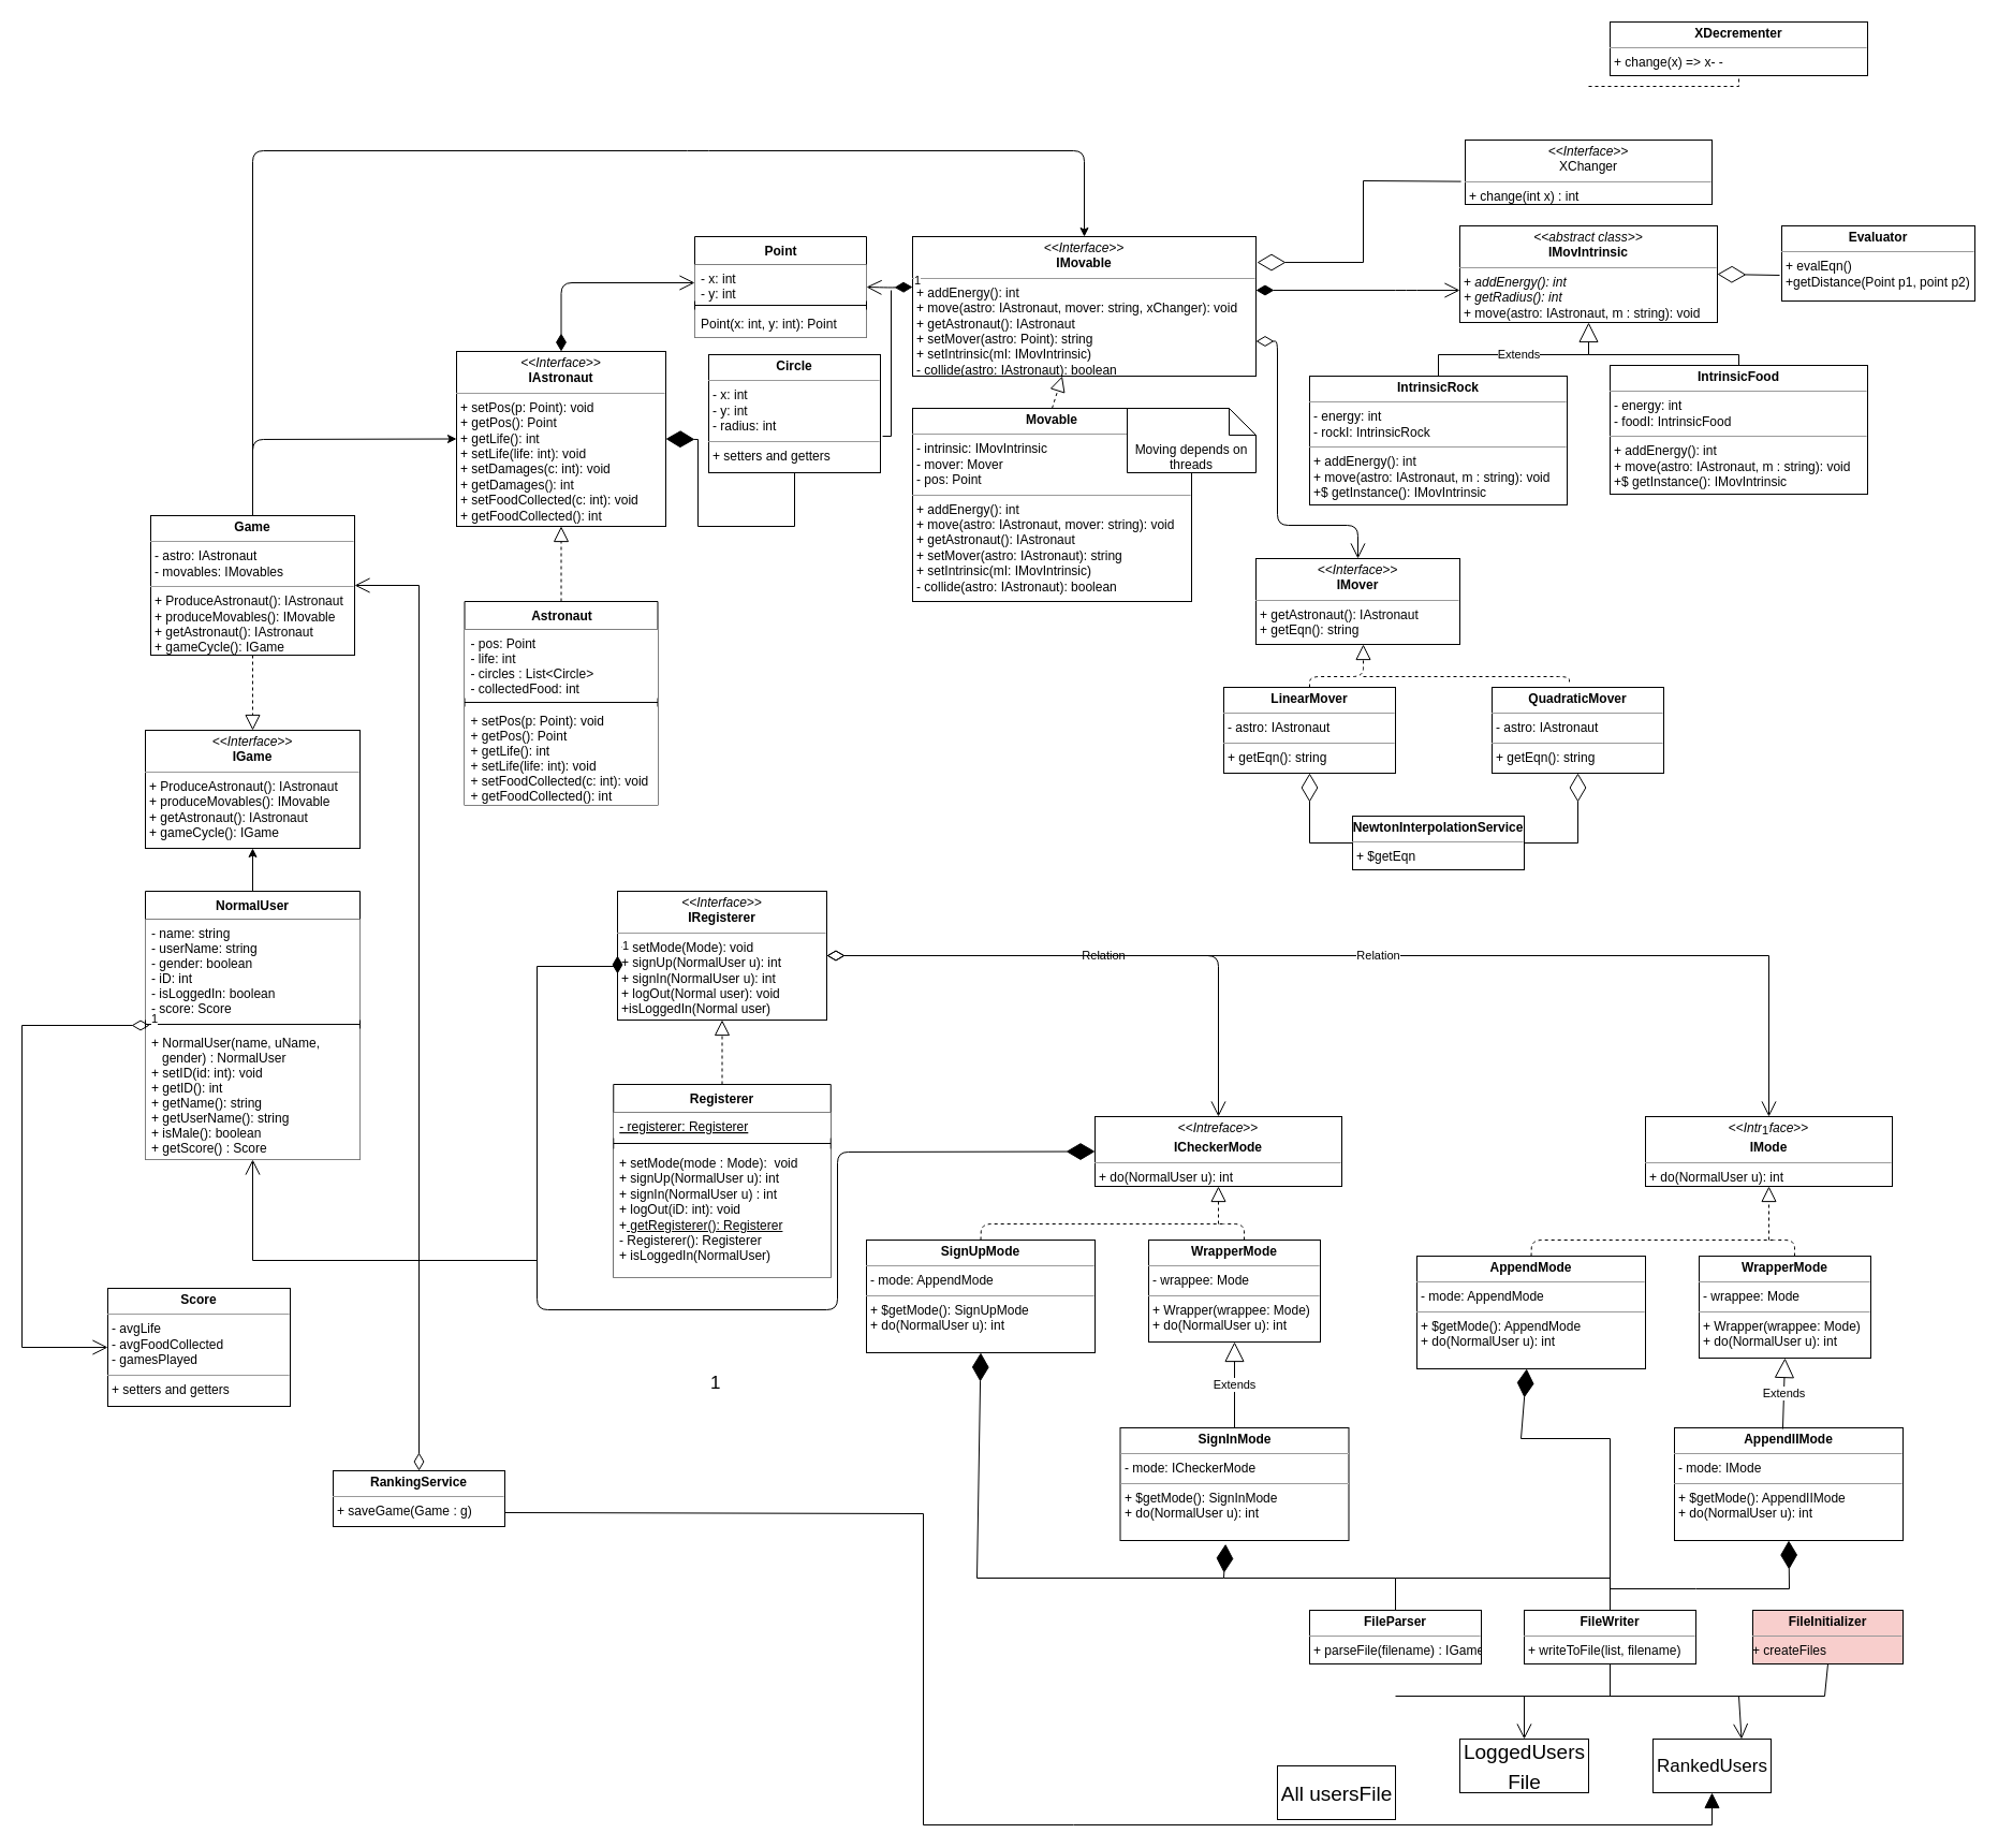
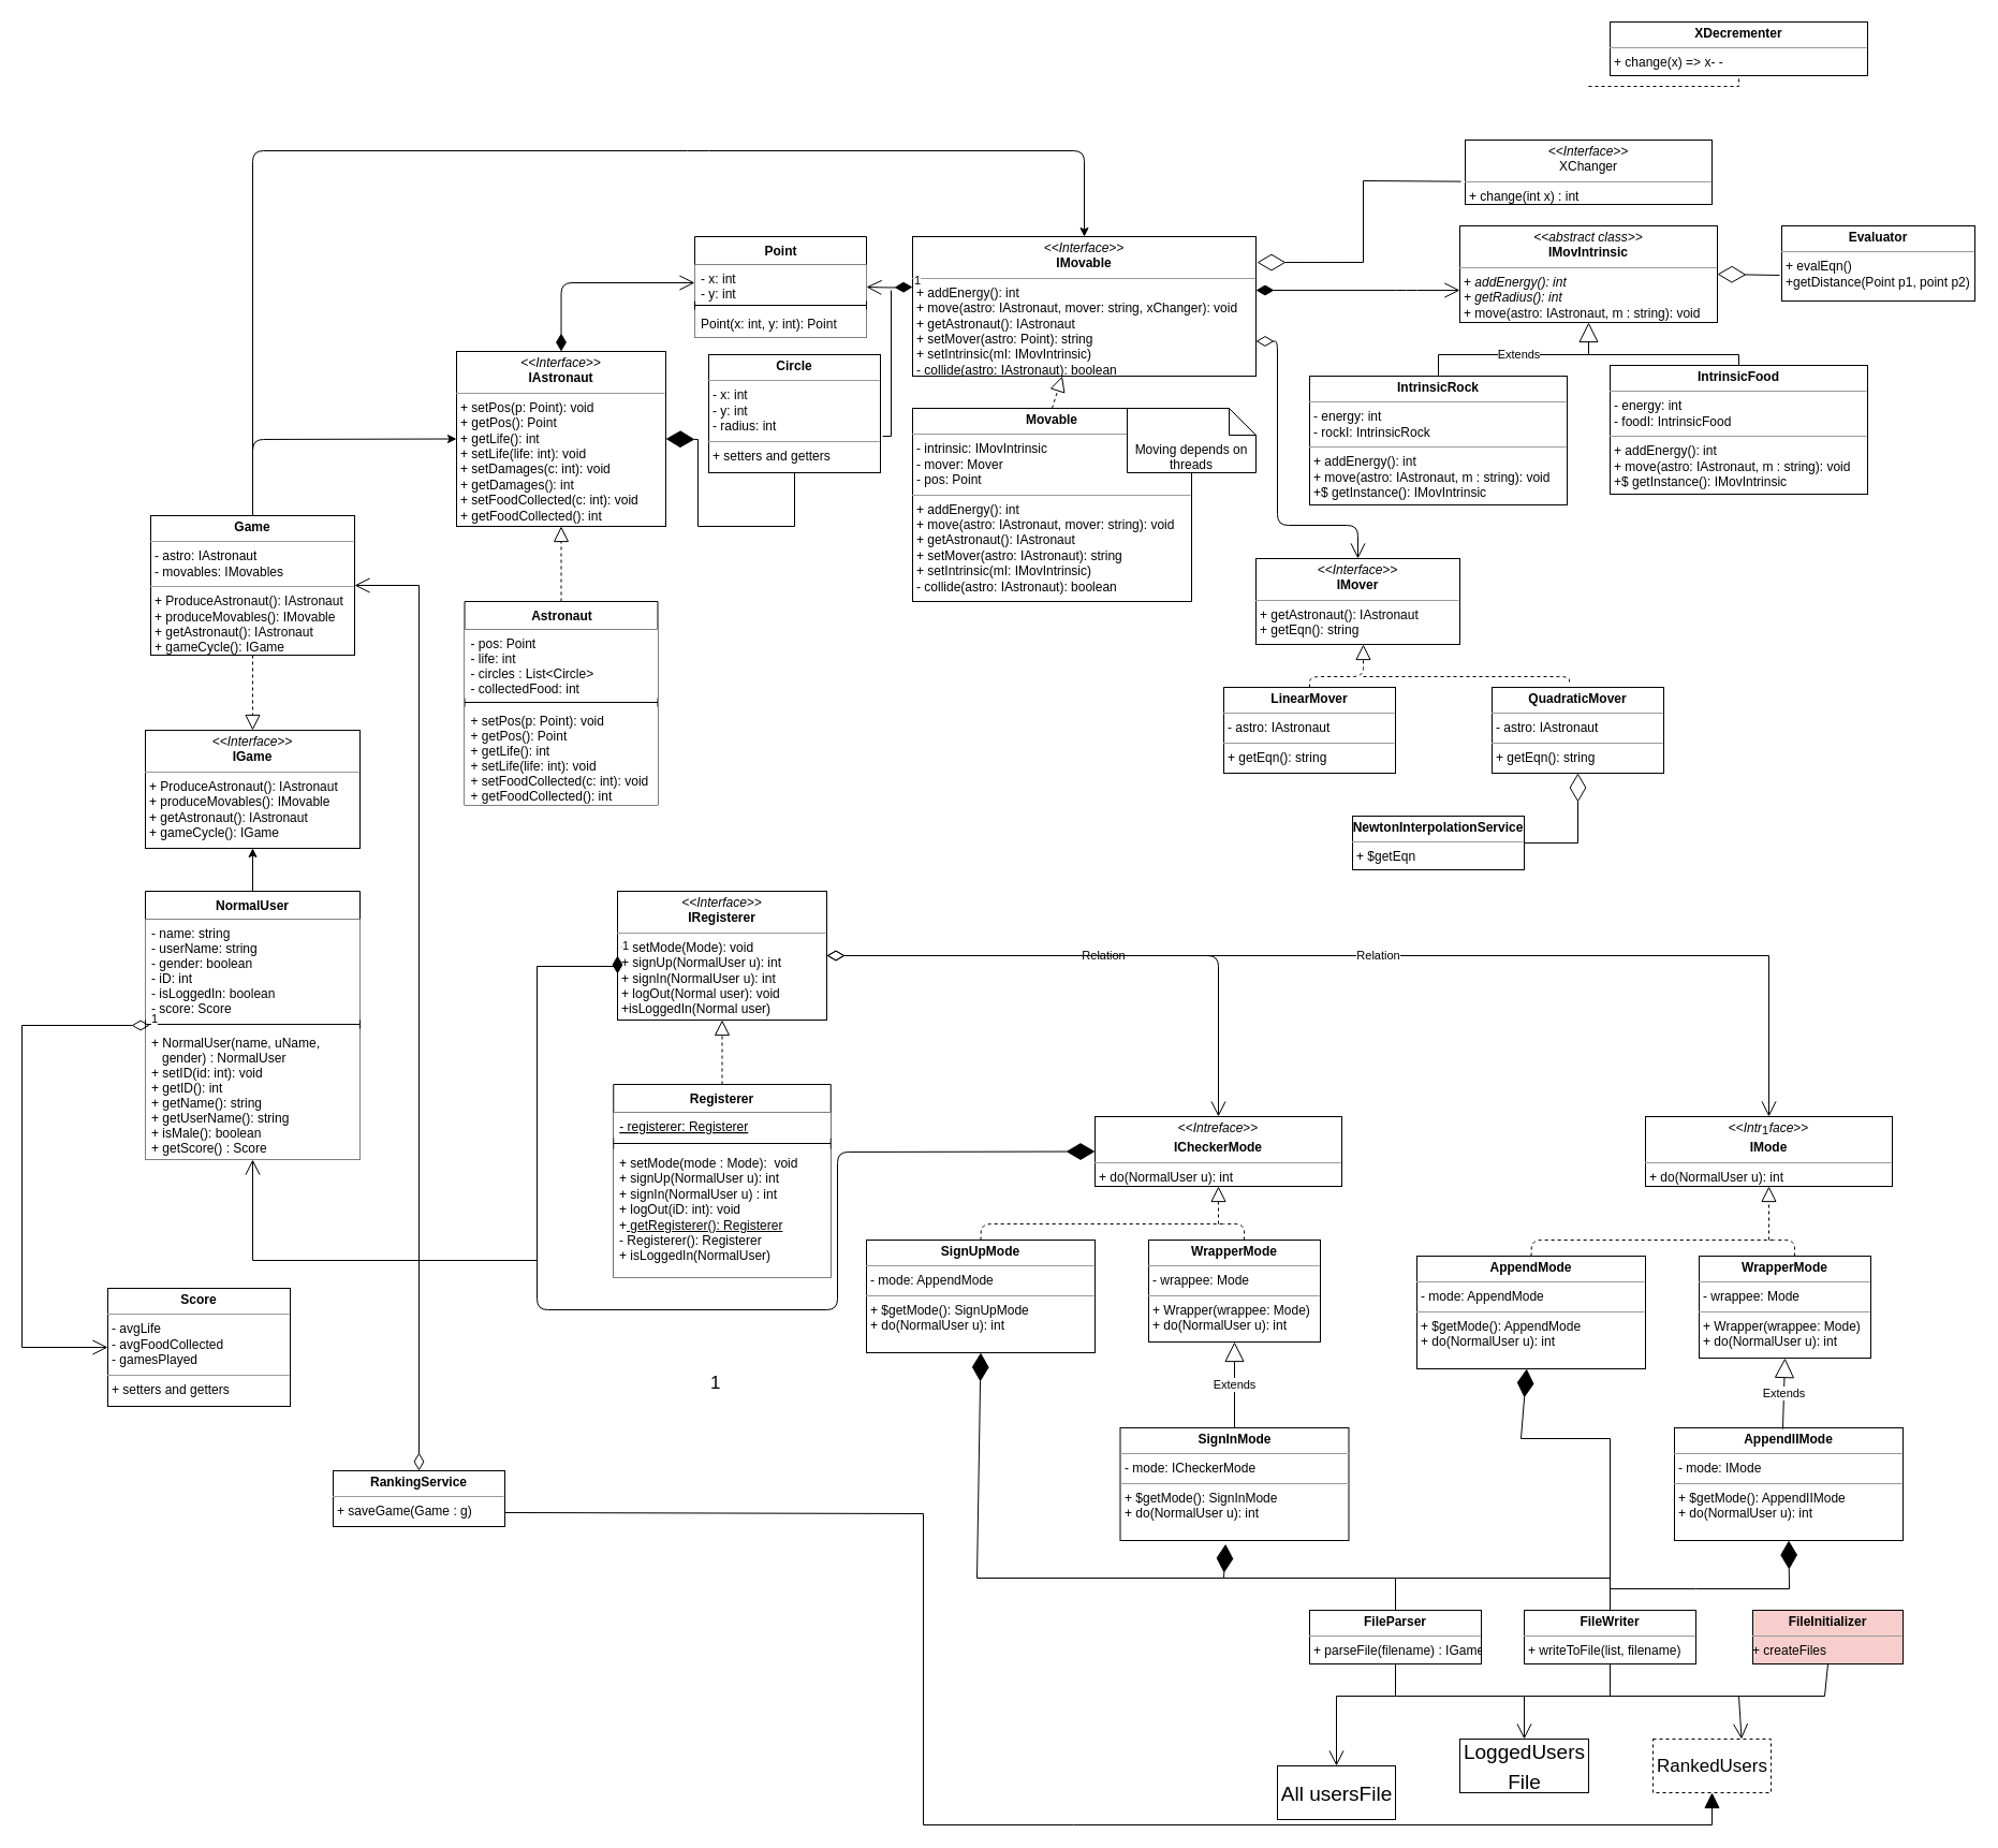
- <mxCell id="71" value="" style="endArrow=diamondThin;endFill=0;endSize=24;html=1;rounded=0;exitX=0;exitY=0.5;exitDx=0;exitDy=0;entryX=0.5;entryY=1;entryDx=0;entryDy=0;" edge="1" parent="1" source="70" target="42"><mxGeometry width="160" relative="1" as="geometry"><mxPoint x="1220" y="630" as="sourcePoint" /><mxPoint x="1060" y="630" as="targetPoint" /><Array as="points"><mxPoint x="1220" y="785" /></Array></mxGeometry></mxCell>
+ <mxCell id="87" value="" style="endArrow=open;endFill=1;endSize=12;html=1;rounded=0;fontSize=17;entryX=0.5;entryY=0;entryDx=0;entryDy=0;exitX=0.5;exitY=1;exitDx=0;exitDy=0;" edge="1" parent="1" source="83" target="81"><mxGeometry width="160" relative="1" as="geometry"><mxPoint x="1280" y="1250" as="sourcePoint" /><mxPoint x="1440" y="1250" as="targetPoint" /><Array as="points"><mxPoint x="1300" y="1580" /><mxPoint x="1245" y="1580" /></Array></mxGeometry></mxCell>
- <mxCell id="85" value="&lt;font style=&quot;font-size: 17px;&quot;&gt;RankedUsers&lt;/font&gt;" style="html=1;fontSize=19;" vertex="1" parent="1"><mxGeometry x="1540" y="1620" width="110" height="50" as="geometry" /></mxCell>
+ <mxCell id="85" value="&lt;font style=&quot;font-size: 17px;&quot;&gt;RankedUsers&lt;/font&gt;" style="html=1;fontSize=19;dashed=1;" vertex="1" parent="1"><mxGeometry x="1540" y="1620" width="110" height="50" as="geometry" /></mxCell>
